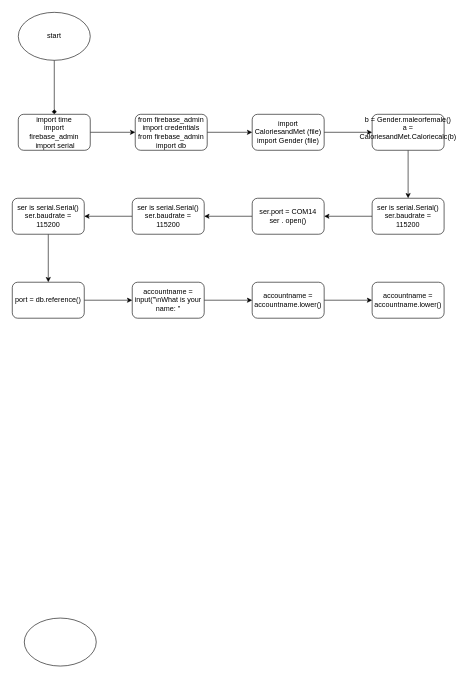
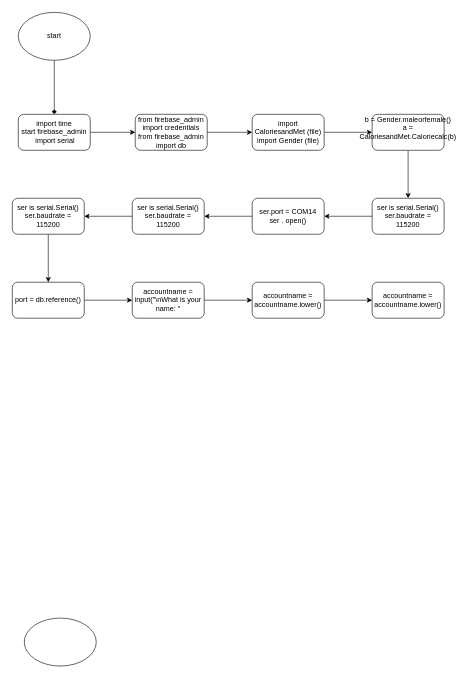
- <mxCell id="6" value="import time&lt;br&gt;import firebase_admin&lt;br&gt;&amp;nbsp;import serial" style="rounded=1;whiteSpace=wrap;html=1;" vertex="1" parent="1"><mxGeometry x="30" y="190" width="120" height="60" as="geometry" /></mxCell>
+ <mxCell id="6" value="import time&lt;br&gt;start firebase_admin&lt;br&gt;&amp;nbsp;import serial" style="rounded=1;whiteSpace=wrap;html=1;" vertex="1" parent="1"><mxGeometry x="30" y="190" width="120" height="60" as="geometry" /></mxCell>
